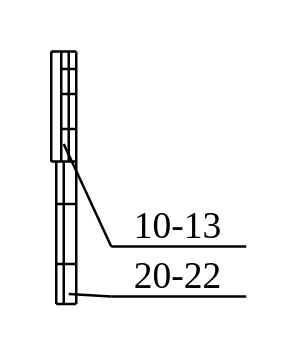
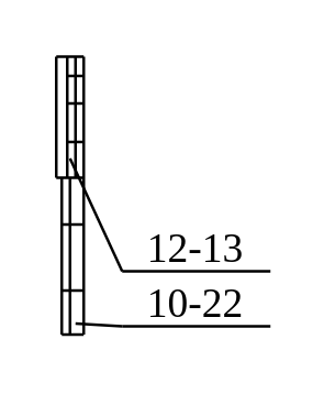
- <mxCell id="5" value="&lt;font style=&quot;font-size: 15px;&quot;&gt;10-13&lt;/font&gt;" style="text;html=1;strokeColor=none;fillColor=none;align=center;verticalAlign=middle;whiteSpace=wrap;rounded=0;fontSize=15;fontFamily=Verdana;" parent="1" vertex="1"><mxGeometry x="44" y="80" width="54" height="18" as="geometry" /></mxCell>
+ <mxCell id="5" value="&lt;font style=&quot;font-size: 15px;&quot;&gt;12-13&lt;/font&gt;" style="text;html=1;strokeColor=none;fillColor=none;align=center;verticalAlign=middle;whiteSpace=wrap;rounded=0;fontSize=15;fontFamily=Verdana;" parent="1" vertex="1"><mxGeometry x="44" y="80" width="54" height="18" as="geometry" /></mxCell>
- <mxCell id="20" value="&lt;font style=&quot;font-size: 15px;&quot;&gt;20-22&lt;/font&gt;" style="text;html=1;strokeColor=none;fillColor=none;align=center;verticalAlign=middle;whiteSpace=wrap;rounded=0;fontSize=15;fontFamily=Verdana;" parent="1" vertex="1"><mxGeometry x="44" y="100" width="54" height="18" as="geometry" /></mxCell>
+ <mxCell id="20" value="&lt;font style=&quot;font-size: 15px;&quot;&gt;10-22&lt;/font&gt;" style="text;html=1;strokeColor=none;fillColor=none;align=center;verticalAlign=middle;whiteSpace=wrap;rounded=0;fontSize=15;fontFamily=Verdana;" parent="1" vertex="1"><mxGeometry x="44" y="100" width="54" height="18" as="geometry" /></mxCell>
